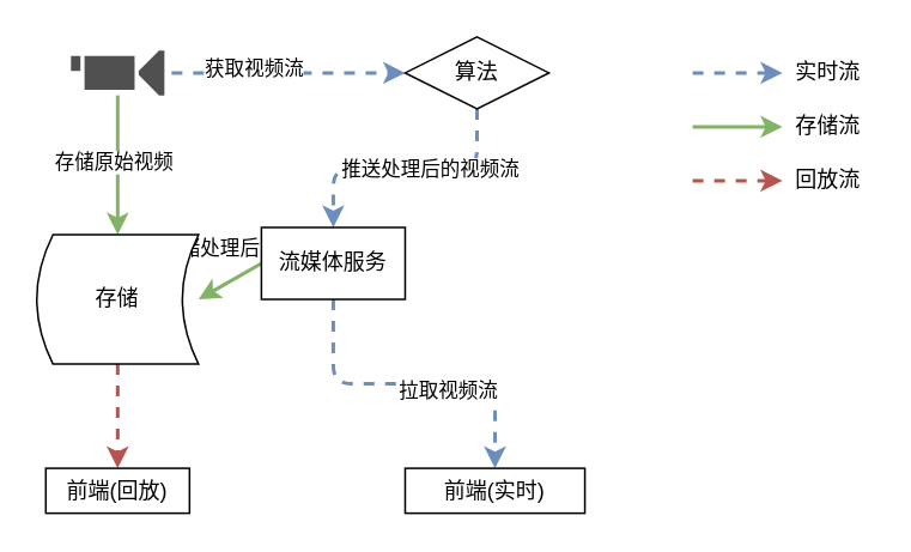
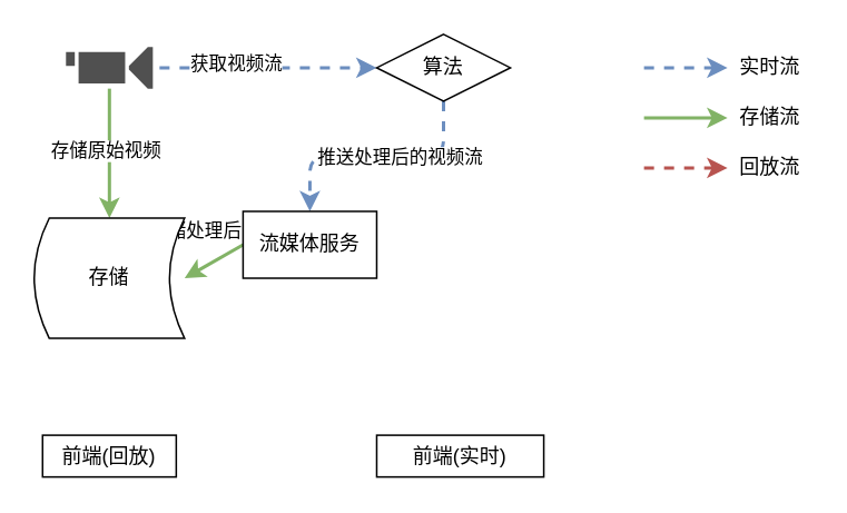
- <mxCell id="10" value="" style="edgeStyle=orthogonalEdgeStyle;rounded=1;orthogonalLoop=1;jettySize=auto;html=1;dashed=1;strokeWidth=2;fillColor=#dae8fc;strokeColor=#6c8ebf;" parent="1" source="14" target="16" edge="1"><mxGeometry relative="1" as="geometry" /></mxCell>
- <mxCell id="11" value="拉取视频流" style="edgeLabel;html=1;align=center;verticalAlign=middle;resizable=0;points=[];" parent="10" vertex="1" connectable="0"><mxGeometry x="0.2" y="-3" relative="1" as="geometry"><mxPoint as="offset" /></mxGeometry></mxCell>
- <mxCell id="15" value="" style="edgeStyle=orthogonalEdgeStyle;rounded=1;orthogonalLoop=1;jettySize=auto;html=1;dashed=1;strokeWidth=2;exitX=0.5;exitY=1;exitDx=0;exitDy=0;fillColor=#f8cecc;strokeColor=#b85450;" parent="1" source="17" target="18" edge="1"><mxGeometry relative="1" as="geometry" /></mxCell>
